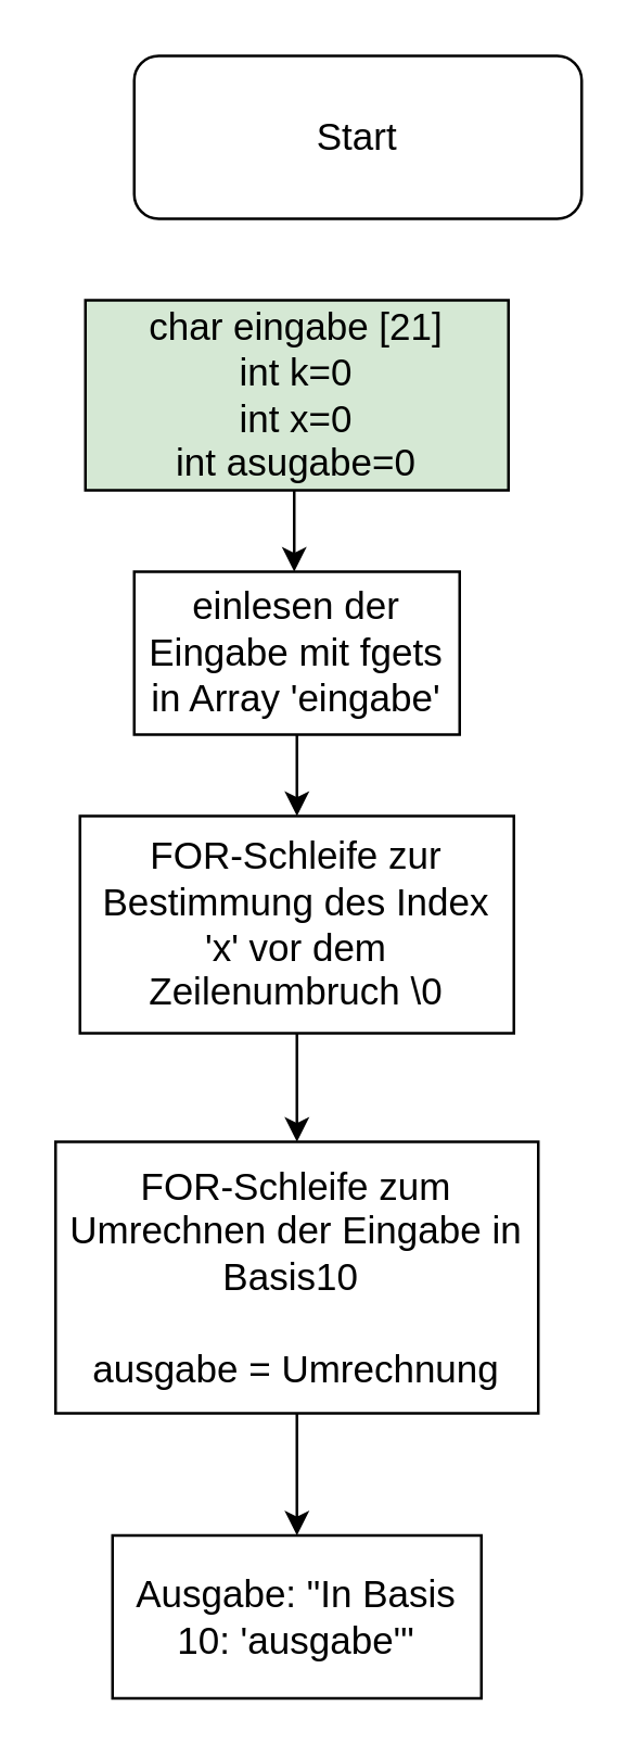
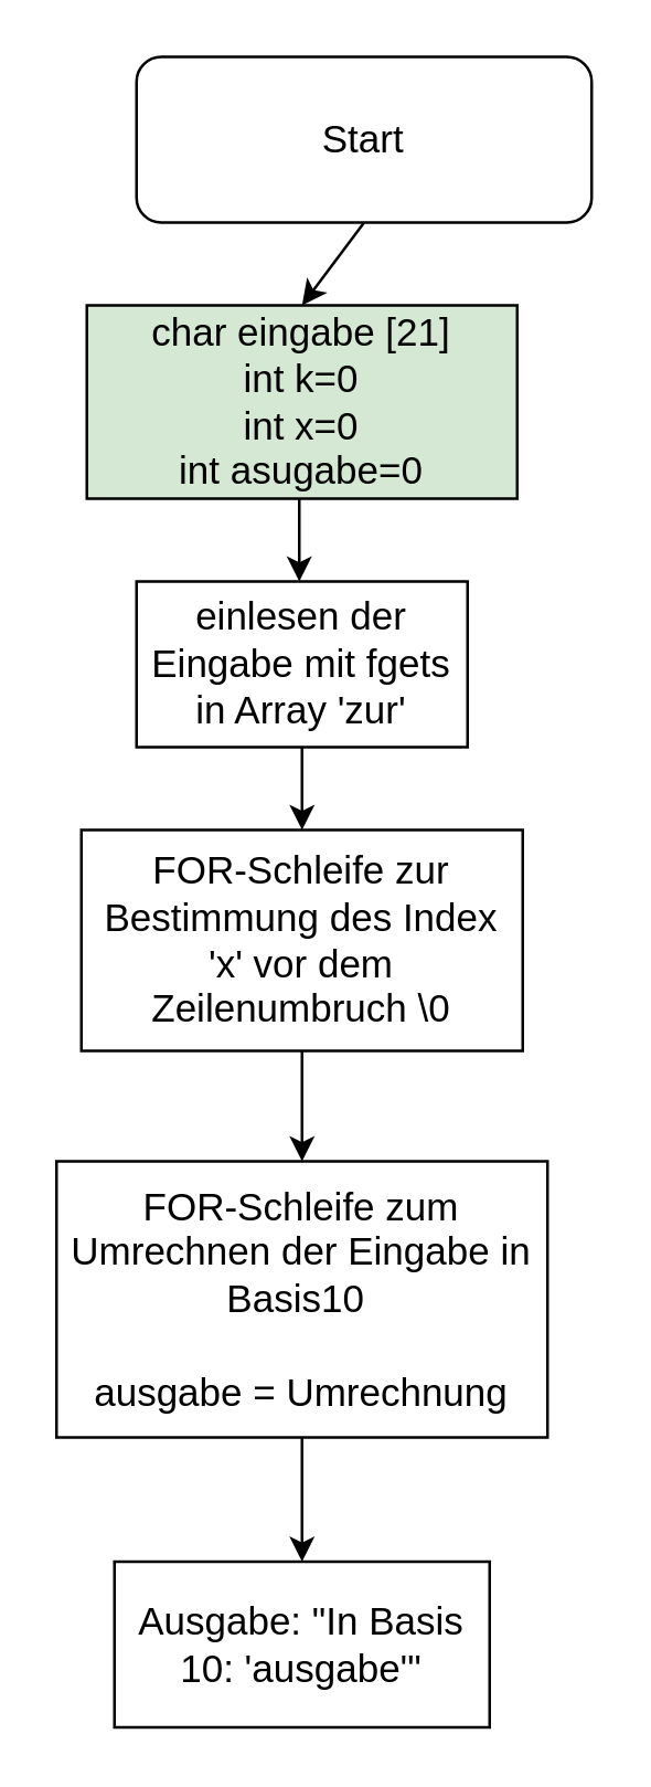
+ <mxCell id="8" value="" style="endArrow=classic;html=1;exitX=0.5;exitY=1;exitDx=0;exitDy=0;entryX=0.5;entryY=0;entryDx=0;entryDy=0;" edge="1" parent="1" source="2" target="3"><mxGeometry width="50" height="50" relative="1" as="geometry"><mxPoint x="295" y="150" as="sourcePoint" /><mxPoint x="345" y="100" as="targetPoint" /></mxGeometry></mxCell>
- <mxCell id="4" value="&lt;font style=&quot;font-size: 14px&quot;&gt;einlesen der Eingabe mit fgets in Array 'eingabe'&lt;/font&gt;" style="rounded=0;whiteSpace=wrap;html=1;" vertex="1" parent="1"><mxGeometry x="49" y="210" width="120" height="60" as="geometry" /></mxCell>
+ <mxCell id="4" value="&lt;font style=&quot;font-size: 14px&quot;&gt;einlesen der Eingabe mit fgets in Array 'zur'&lt;/font&gt;" style="rounded=0;whiteSpace=wrap;html=1;" vertex="1" parent="1"><mxGeometry x="49" y="210" width="120" height="60" as="geometry" /></mxCell>
